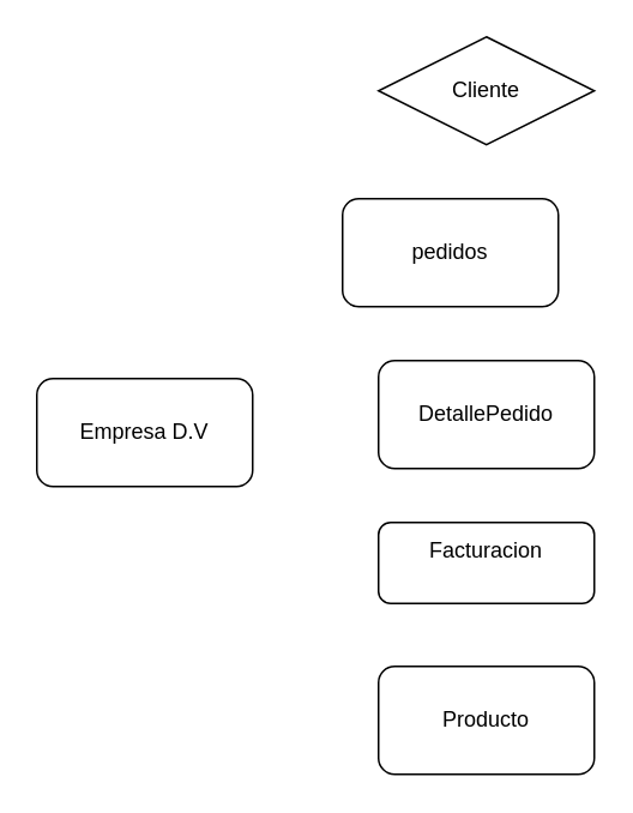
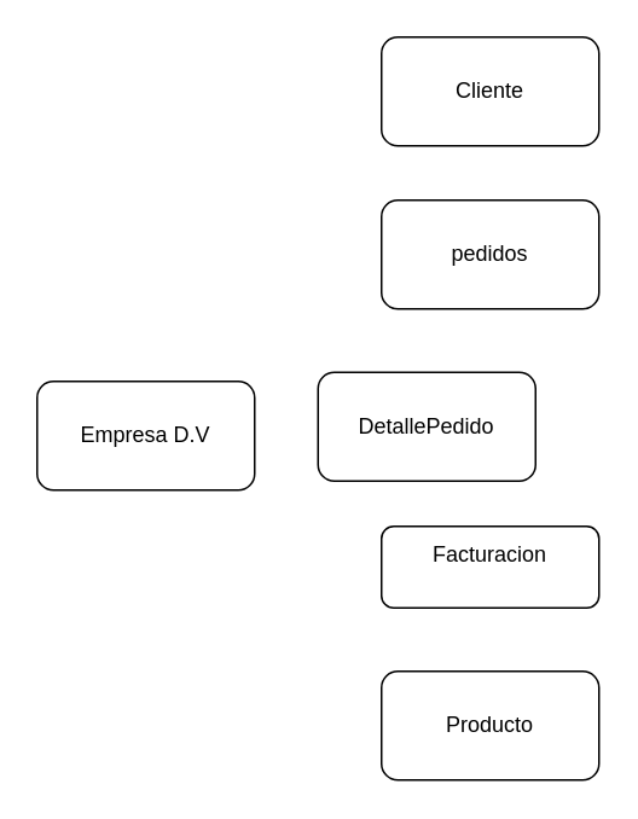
- <mxCell id="3" value="&lt;span style=&quot;background-color: rgb(255, 255, 255);&quot;&gt;Cliente&lt;/span&gt;" style="rhombus;whiteSpace=wrap;html=1;" vertex="1" parent="1"><mxGeometry x="210" y="20" width="120" height="60" as="geometry" /></mxCell>
+ <mxCell id="3" value="&lt;span style=&quot;background-color: rgb(255, 255, 255);&quot;&gt;Cliente&lt;/span&gt;" style="rounded=1;whiteSpace=wrap;html=1;" vertex="1" parent="1"><mxGeometry x="210" y="20" width="120" height="60" as="geometry" /></mxCell>
- <mxCell id="4" value="pedidos" style="rounded=1;whiteSpace=wrap;html=1;" vertex="1" parent="1"><mxGeometry x="190" y="110" width="120" height="60" as="geometry" /></mxCell>
+ <mxCell id="4" value="pedidos" style="rounded=1;whiteSpace=wrap;html=1;" vertex="1" parent="1"><mxGeometry x="210" y="110" width="120" height="60" as="geometry" /></mxCell>
- <mxCell id="5" value="&lt;span style=&quot;background-color: rgb(255, 255, 255);&quot;&gt;DetallePedido&lt;/span&gt;" style="rounded=1;whiteSpace=wrap;html=1;" vertex="1" parent="1"><mxGeometry x="210" y="200" width="120" height="60" as="geometry" /></mxCell>
+ <mxCell id="5" value="&lt;span style=&quot;background-color: rgb(255, 255, 255);&quot;&gt;DetallePedido&lt;/span&gt;" style="rounded=1;whiteSpace=wrap;html=1;" vertex="1" parent="1"><mxGeometry x="175" y="205" width="120" height="60" as="geometry" /></mxCell>
